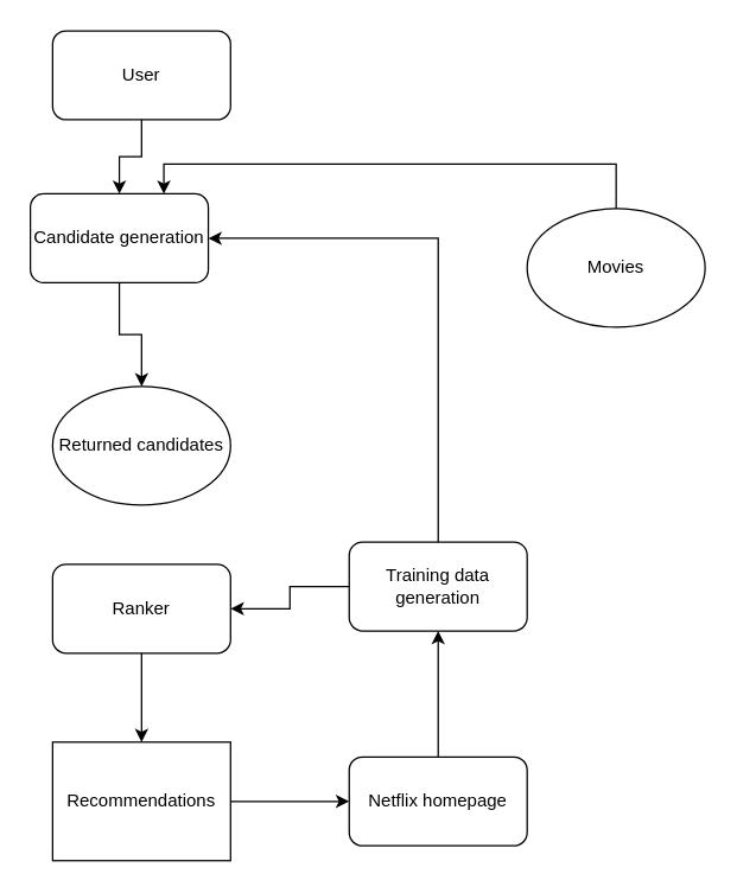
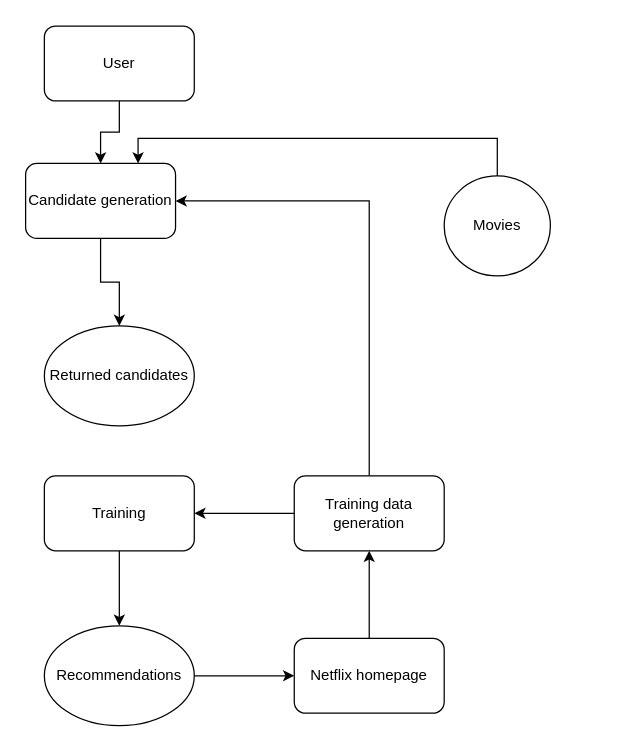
- <mxCell id="17" value="Movies" style="ellipse;whiteSpace=wrap;html=1;" vertex="1" parent="1"><mxGeometry x="355" y="140" width="120" height="80" as="geometry" /></mxCell>
+ <mxCell id="17" value="Movies" style="ellipse;whiteSpace=wrap;html=1;" vertex="1" parent="1"><mxGeometry x="355" y="140" width="85" height="80" as="geometry" /></mxCell>
- <mxCell id="15" value="Training data generation" style="rounded=1;whiteSpace=wrap;html=1;" vertex="1" parent="1"><mxGeometry x="235" y="365" width="120" height="60" as="geometry" /></mxCell>
+ <mxCell id="15" value="Training data generation" style="rounded=1;whiteSpace=wrap;html=1;" vertex="1" parent="1"><mxGeometry x="235" y="380" width="120" height="60" as="geometry" /></mxCell>
- <mxCell id="8" value="Ranker" style="rounded=1;whiteSpace=wrap;html=1;" vertex="1" parent="1"><mxGeometry x="35" y="380" width="120" height="60" as="geometry" /></mxCell>
+ <mxCell id="8" value="Training" style="rounded=1;whiteSpace=wrap;html=1;" vertex="1" parent="1"><mxGeometry x="35" y="380" width="120" height="60" as="geometry" /></mxCell>
- <mxCell id="10" value="Recommendations" style="whiteSpace=wrap;html=1;rounded=0;" vertex="1" parent="1"><mxGeometry x="35" y="500" width="120" height="80" as="geometry" /></mxCell>
+ <mxCell id="10" value="Recommendations" style="ellipse;whiteSpace=wrap;html=1;" vertex="1" parent="1"><mxGeometry x="35" y="500" width="120" height="80" as="geometry" /></mxCell>
